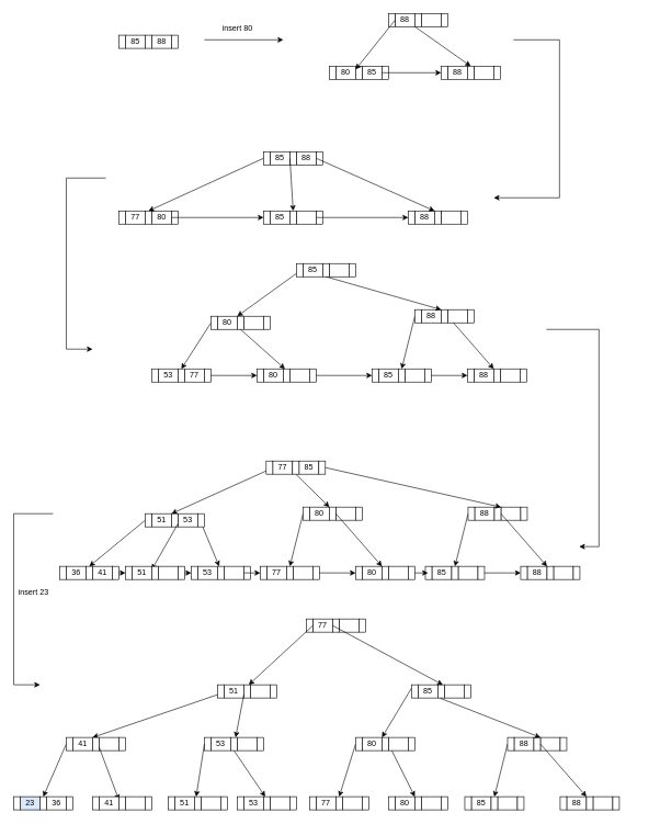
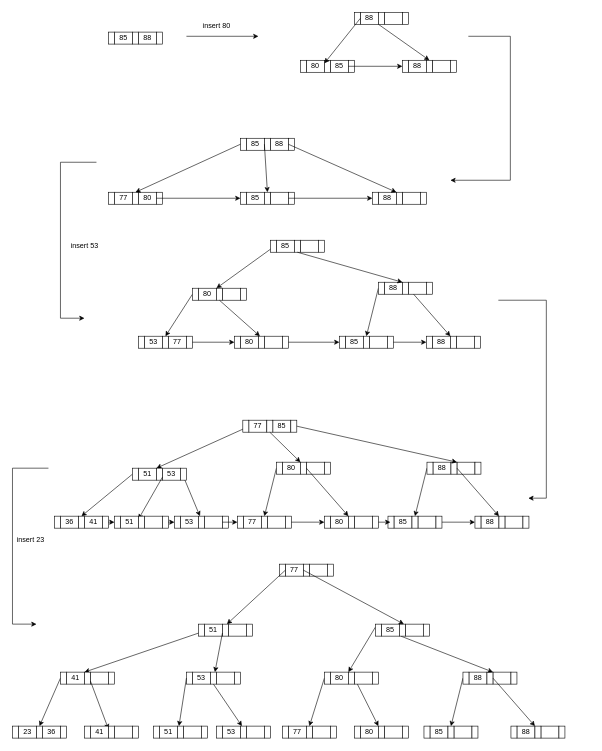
+ <mxCell id="160" value="insert 53" style="text;html=1;align=center;verticalAlign=middle;resizable=0;points=[];autosize=1;" vertex="1" parent="1"><mxGeometry x="110" y="400" width="60" height="20" as="geometry" /></mxCell>
- <mxCell id="376" value="23" style="rounded=0;whiteSpace=wrap;html=1;fillColor=#dae8fc;" vertex="1" parent="375"><mxGeometry x="10" width="30" height="20" as="geometry" /></mxCell>
+ <mxCell id="376" value="23" style="rounded=0;whiteSpace=wrap;html=1;" vertex="1" parent="375"><mxGeometry x="10" width="30" height="20" as="geometry" /></mxCell>
